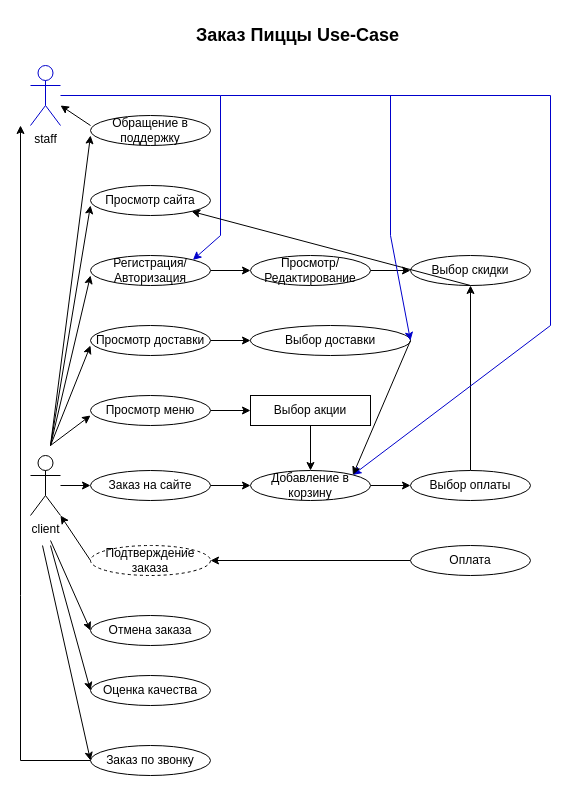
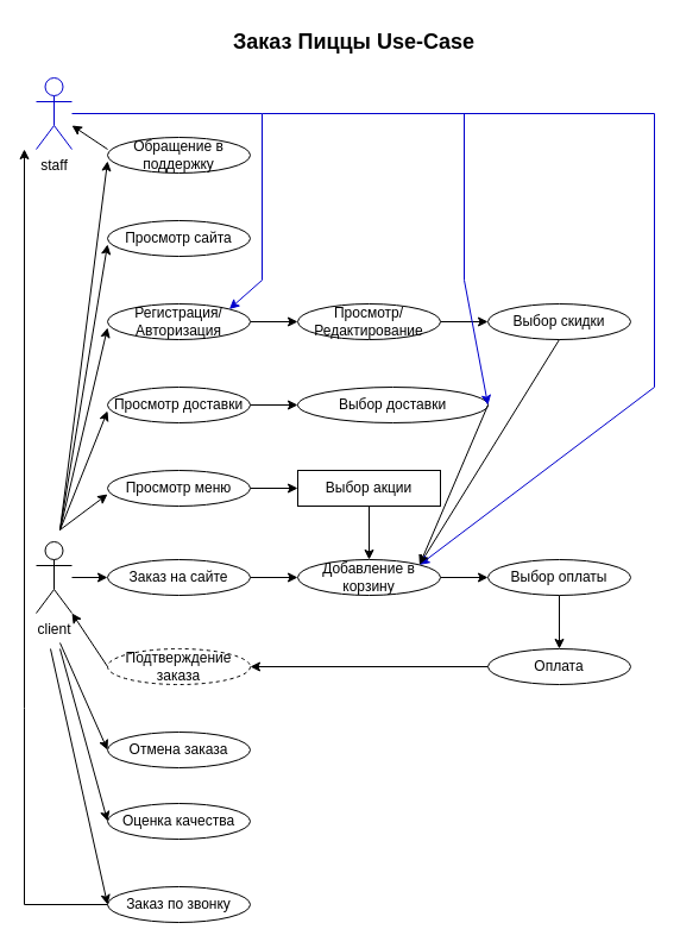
- <mxCell id="42" value="" style="endArrow=classic;html=1;rounded=0;exitX=0.5;exitY=1;exitDx=0;exitDy=0;" edge="1" parent="1" source="27" target="14"><mxGeometry width="50" height="50" relative="1" as="geometry"><mxPoint x="400" y="435" as="sourcePoint" /><mxPoint x="450" y="385" as="targetPoint" /></mxGeometry></mxCell>
+ <mxCell id="42" value="" style="endArrow=classic;html=1;rounded=0;exitX=0.5;exitY=1;exitDx=0;exitDy=0;entryX=1;entryY=0;entryDx=0;entryDy=0;" edge="1" parent="1" source="27" target="19"><mxGeometry width="50" height="50" relative="1" as="geometry"><mxPoint x="400" y="435" as="sourcePoint" /><mxPoint x="450" y="385" as="targetPoint" /></mxGeometry></mxCell>
- <mxCell id="20" value="" style="edgeStyle=orthogonalEdgeStyle;rounded=0;orthogonalLoop=1;jettySize=auto;html=1;" edge="1" parent="1" source="21" target="27"><mxGeometry relative="1" as="geometry" /></mxCell>
+ <mxCell id="20" value="" style="edgeStyle=orthogonalEdgeStyle;rounded=0;orthogonalLoop=1;jettySize=auto;html=1;" edge="1" parent="1" source="21" target="24"><mxGeometry relative="1" as="geometry" /></mxCell>
